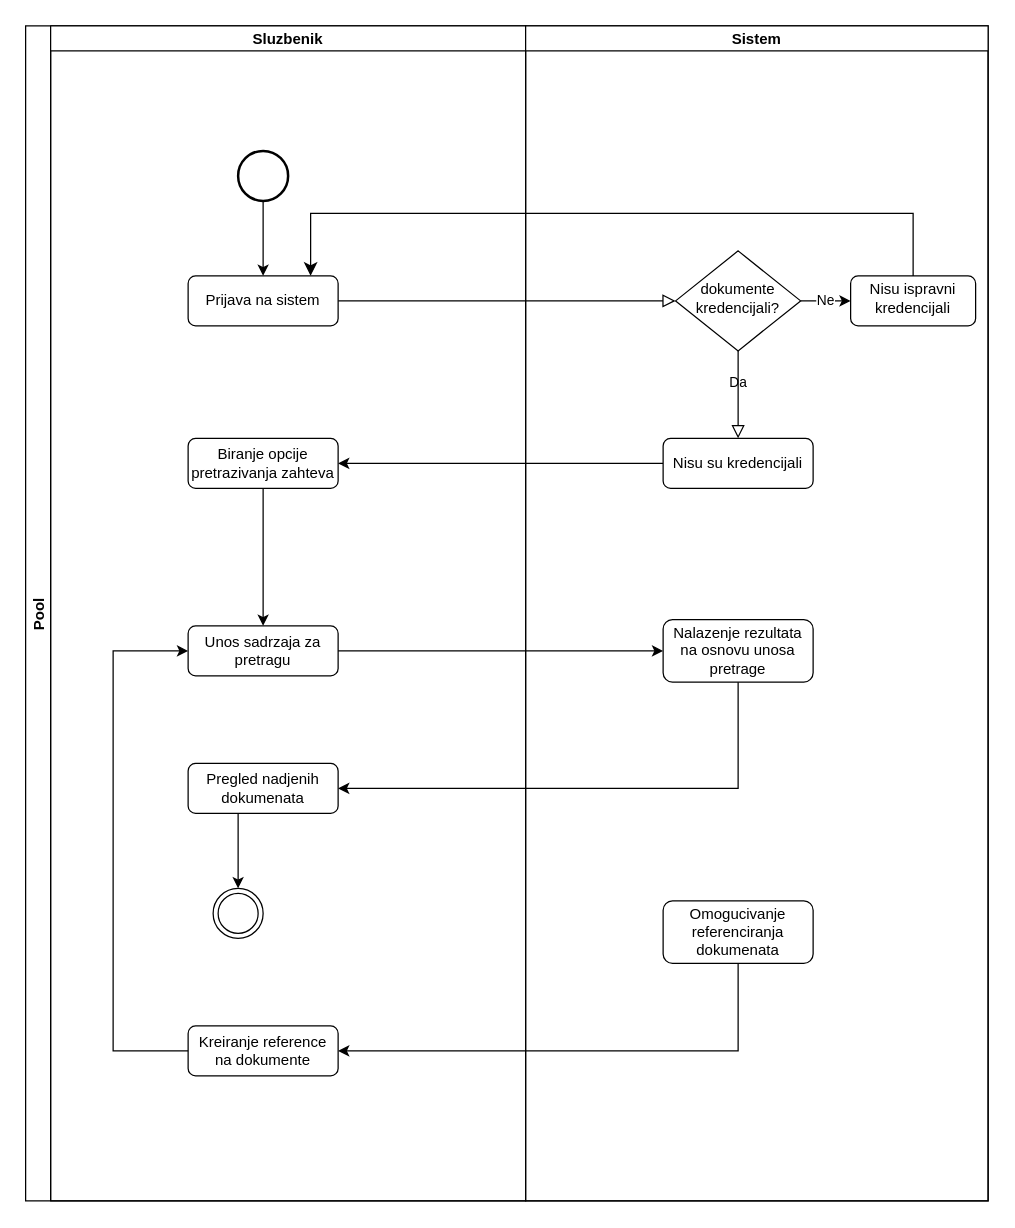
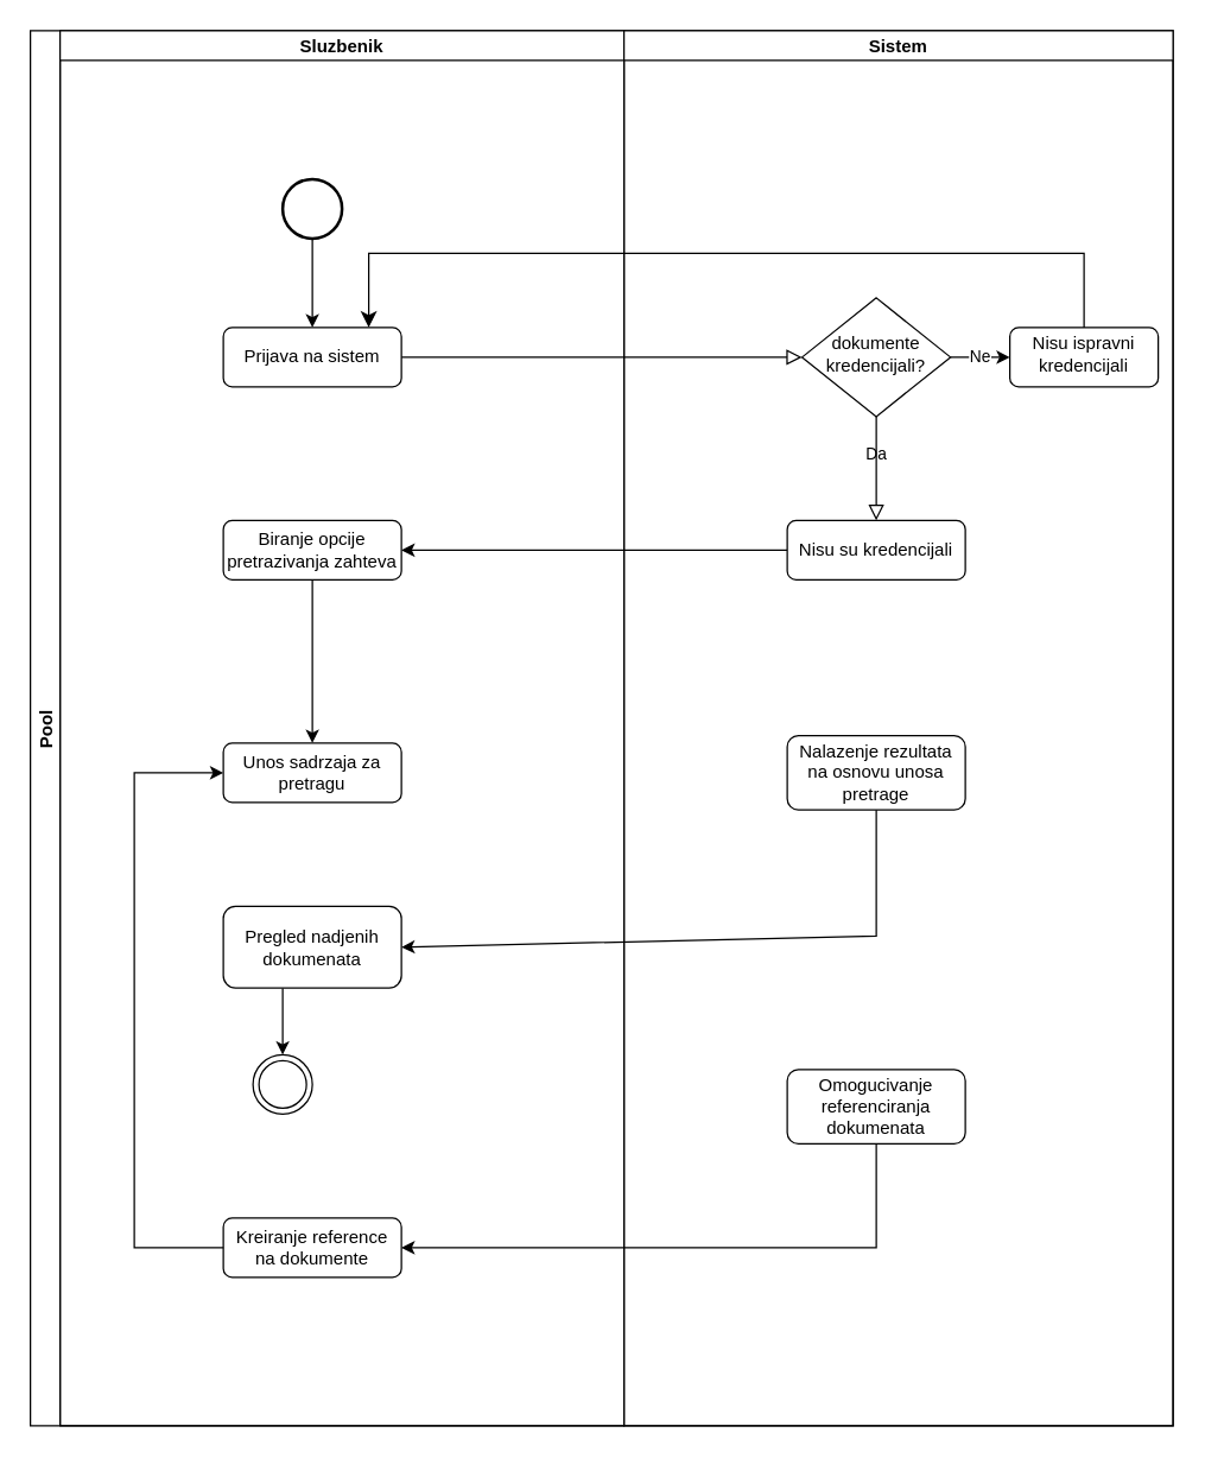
- <mxCell id="26" value="" style="edgeStyle=orthogonalEdgeStyle;rounded=0;orthogonalLoop=1;jettySize=auto;html=1;" edge="1" parent="2" source="11" target="24"><mxGeometry relative="1" as="geometry" /></mxCell>
- <mxCell id="14" value="Pregled nadjenih dokumenata" style="whiteSpace=wrap;html=1;rounded=1;glass=0;strokeWidth=1;shadow=0;" vertex="1" parent="6"><mxGeometry x="110" y="590" width="120" height="40" as="geometry" /></mxCell>
+ <mxCell id="14" value="Pregled nadjenih dokumenata" style="whiteSpace=wrap;html=1;rounded=1;glass=0;strokeWidth=1;shadow=0;" vertex="1" parent="6"><mxGeometry x="110" y="590" width="120" height="55" as="geometry" /></mxCell>
